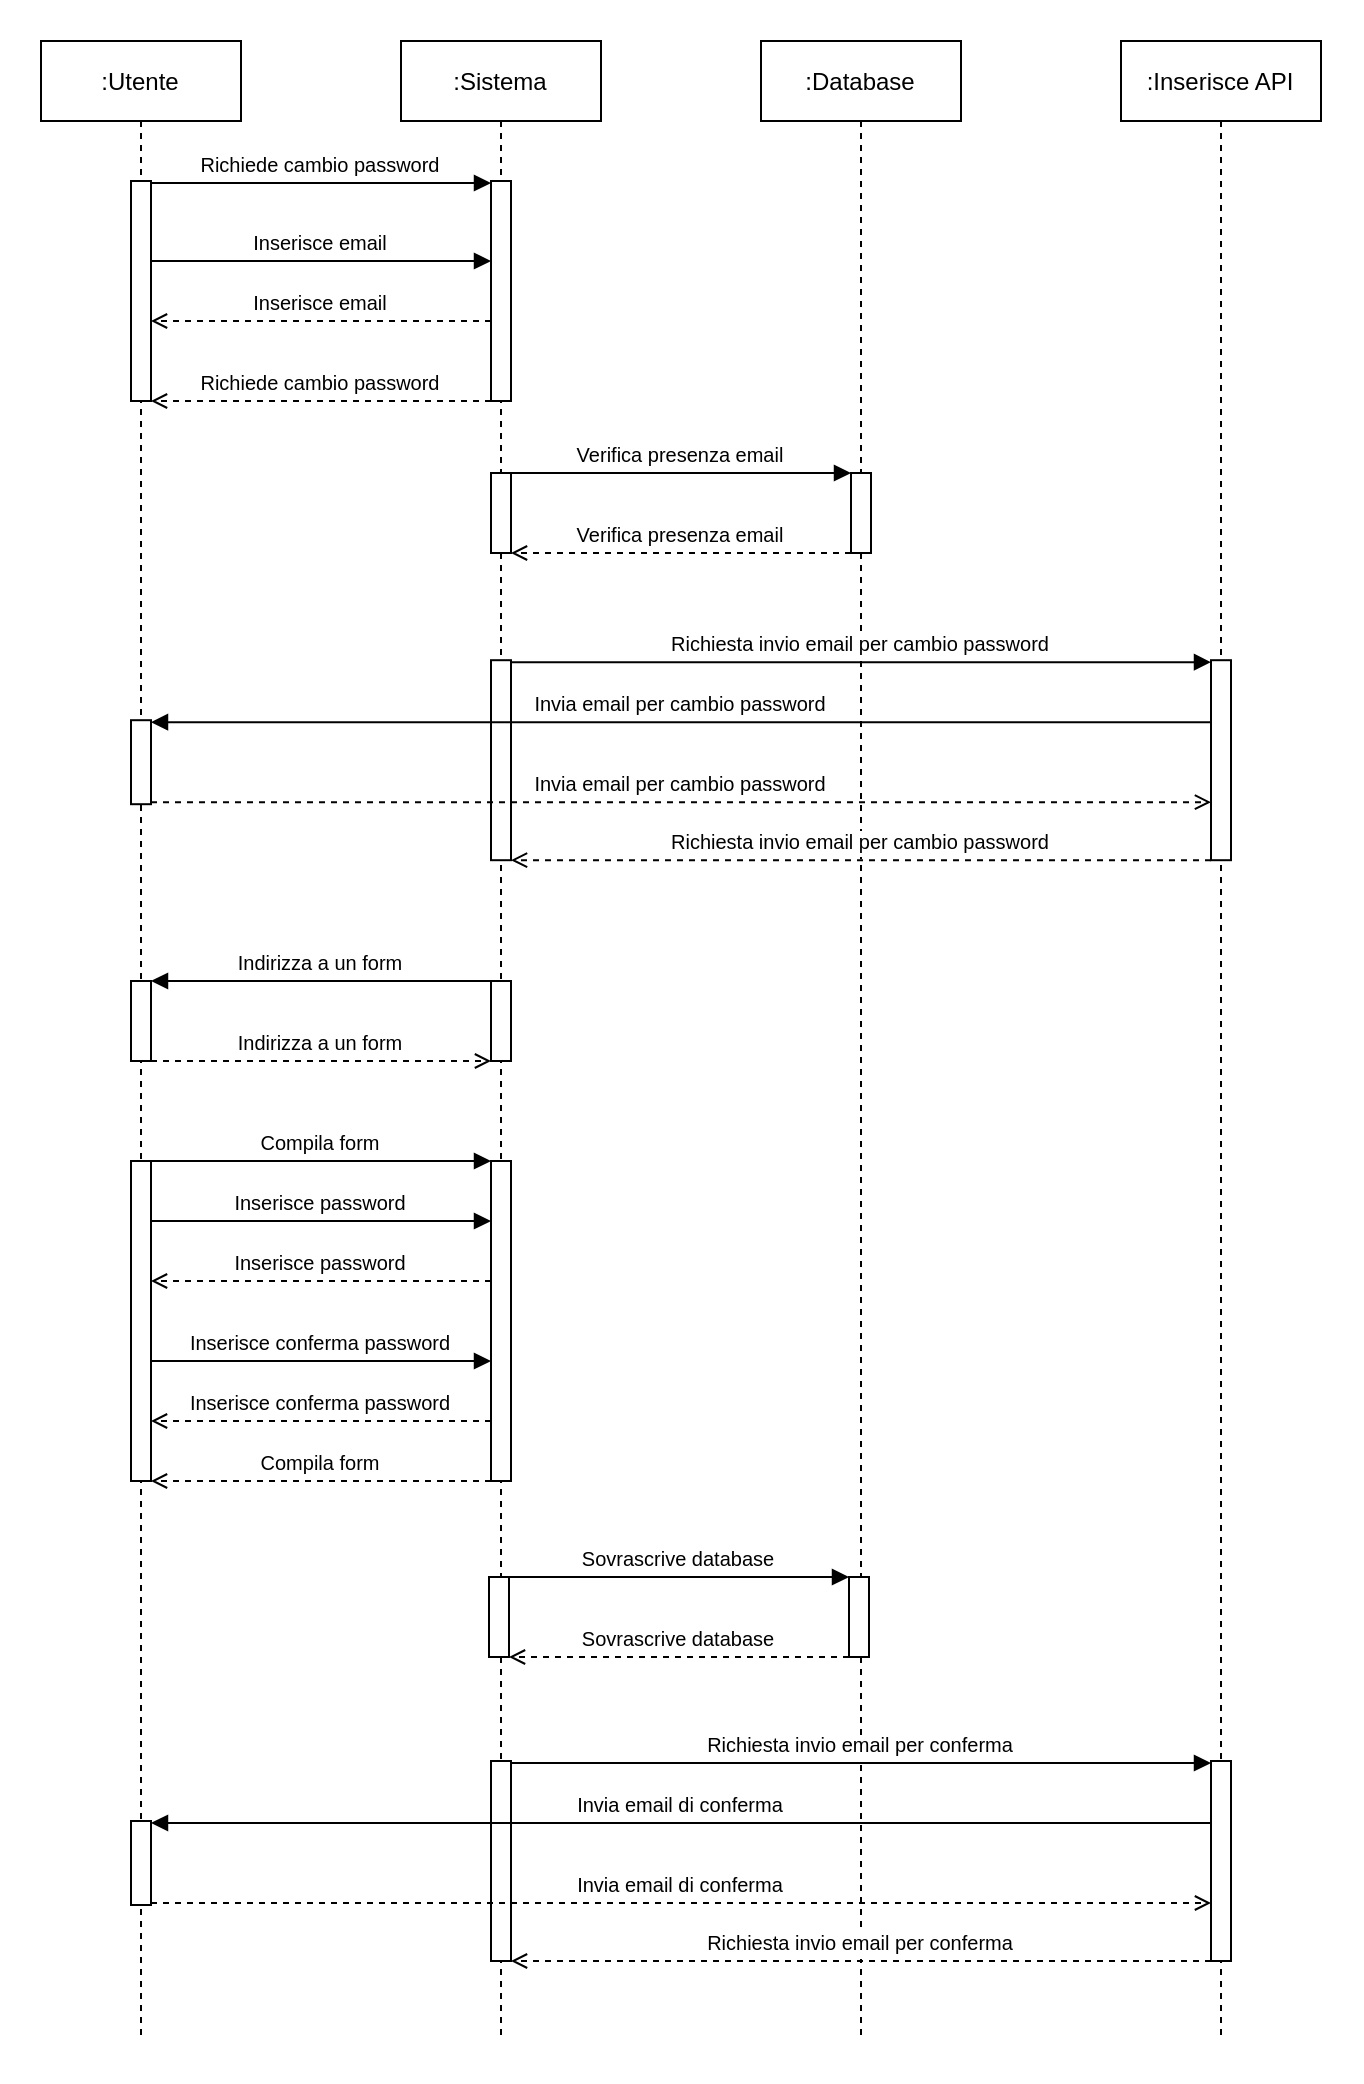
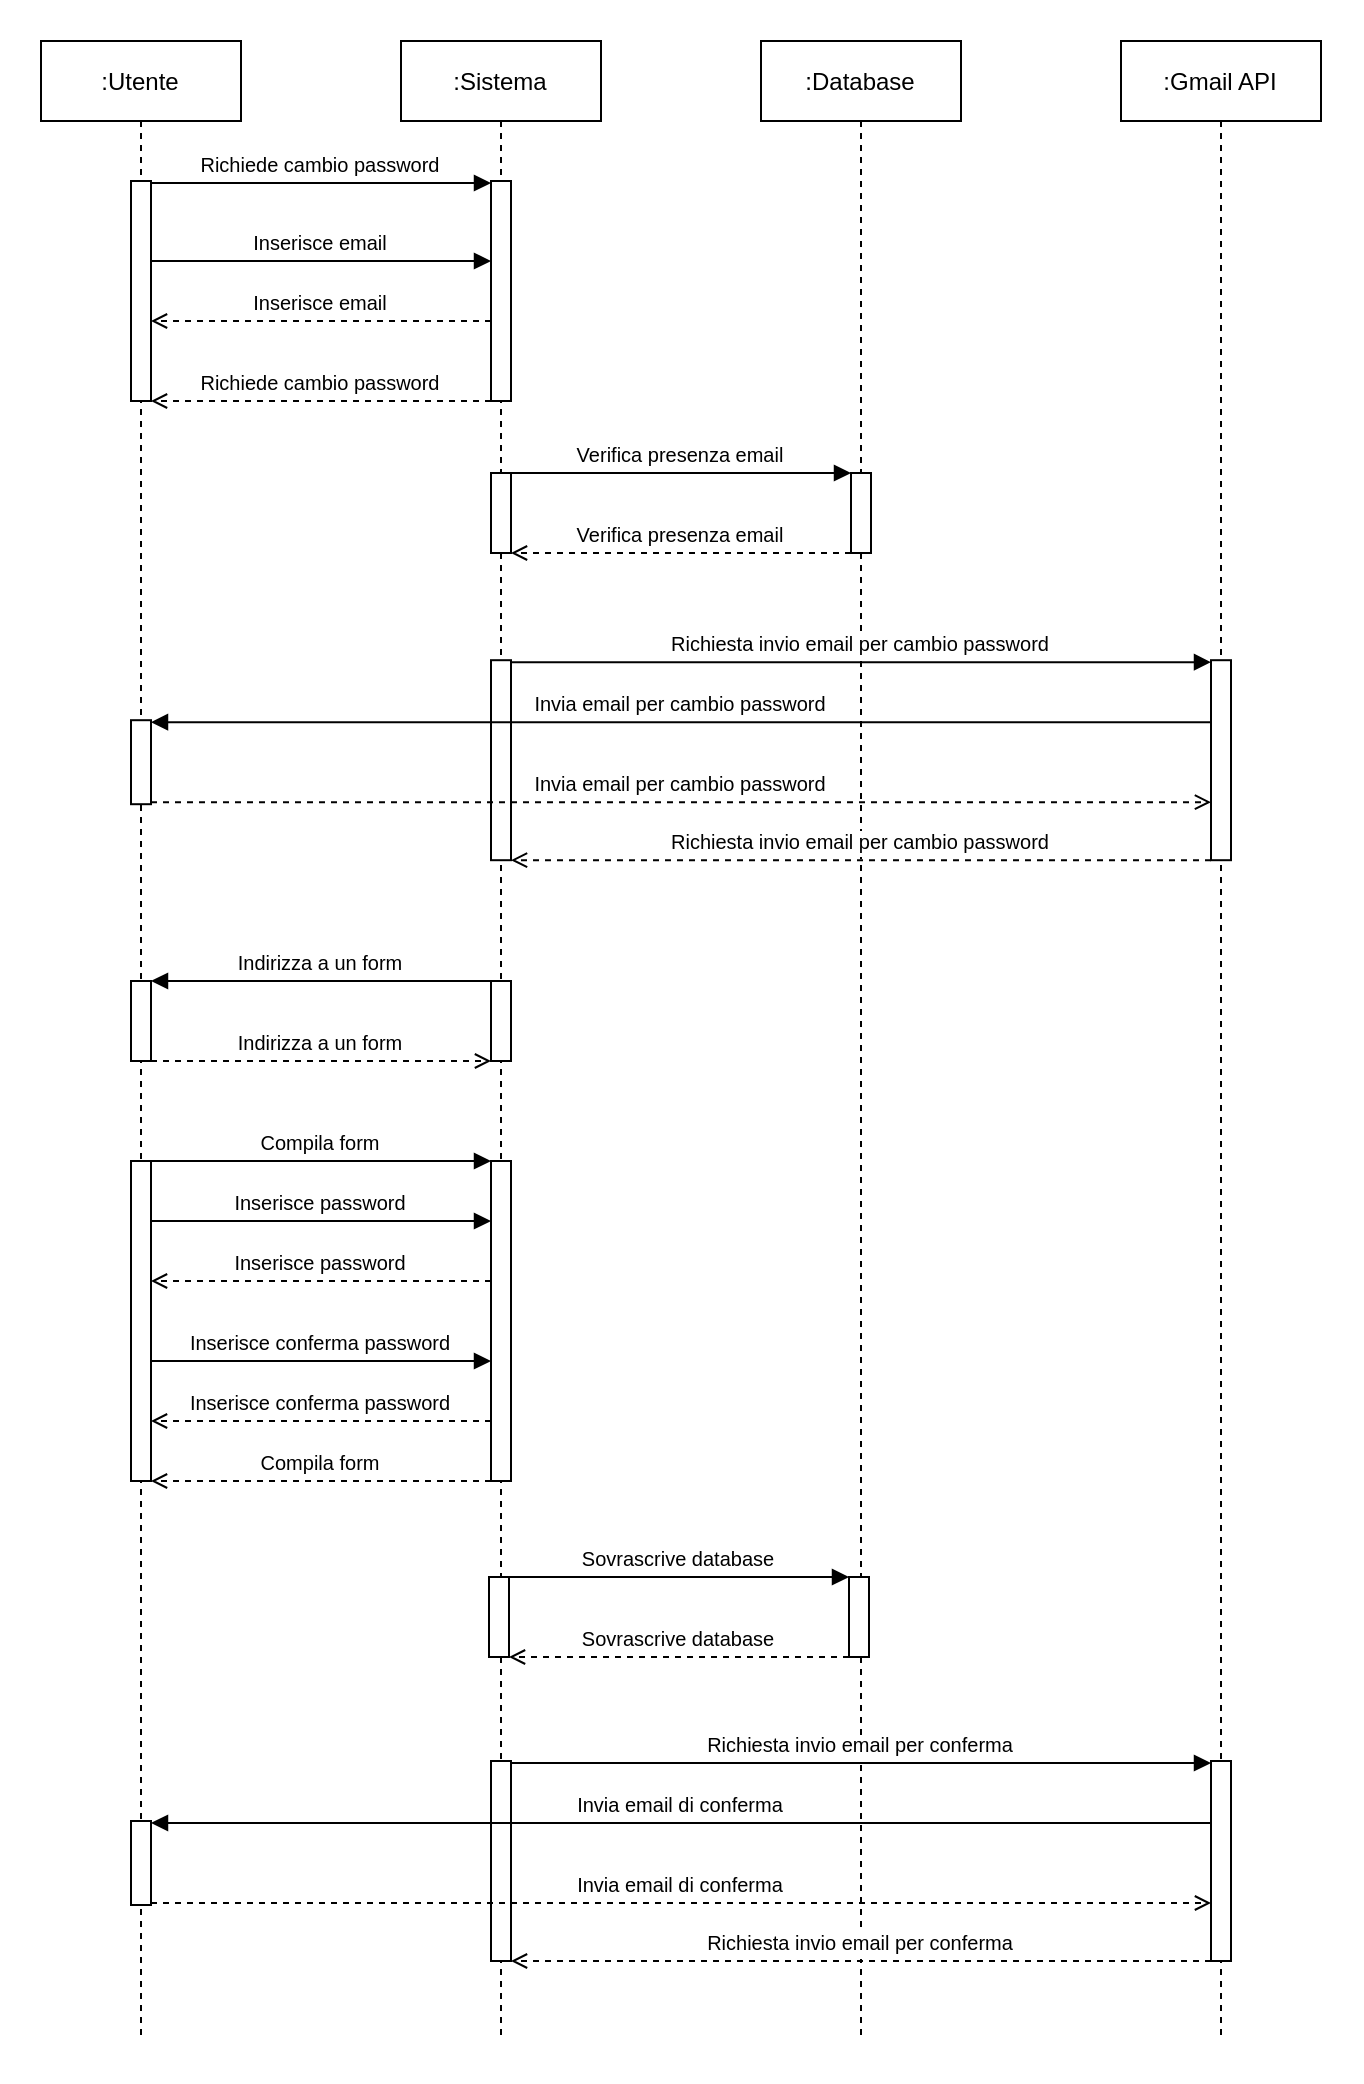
- <mxCell id="10" value=":Inserisce API" style="shape=umlLifeline;perimeter=lifelinePerimeter;container=1;collapsible=0;recursiveResize=0;rounded=0;shadow=0;strokeWidth=1;" vertex="1" parent="1"><mxGeometry x="560" y="20" width="100" height="1000" as="geometry" /></mxCell>
+ <mxCell id="10" value=":Gmail API" style="shape=umlLifeline;perimeter=lifelinePerimeter;container=1;collapsible=0;recursiveResize=0;rounded=0;shadow=0;strokeWidth=1;" vertex="1" parent="1"><mxGeometry x="560" y="20" width="100" height="1000" as="geometry" /></mxCell>
